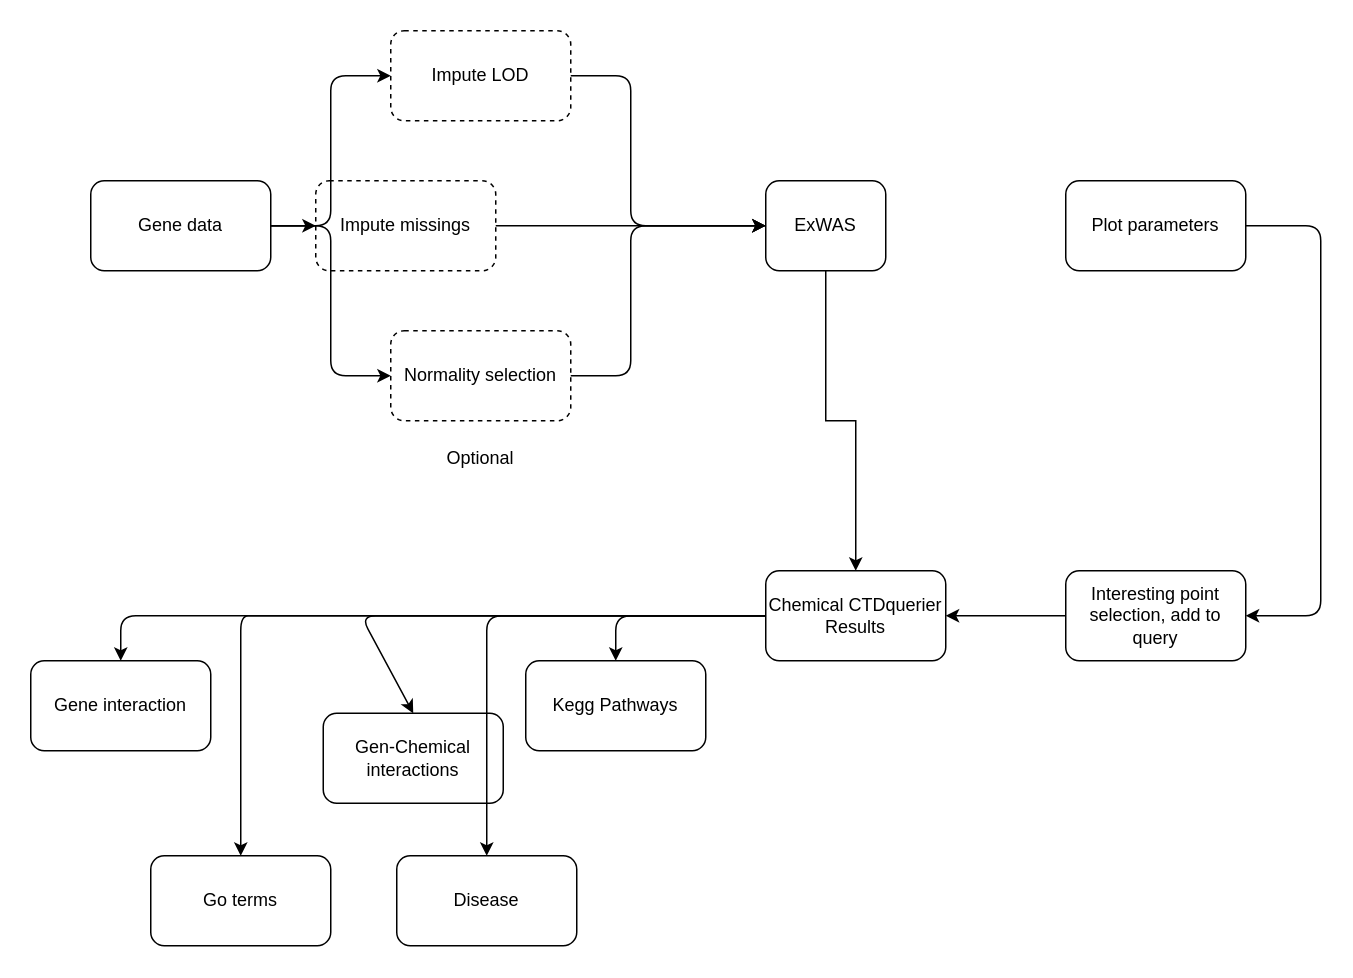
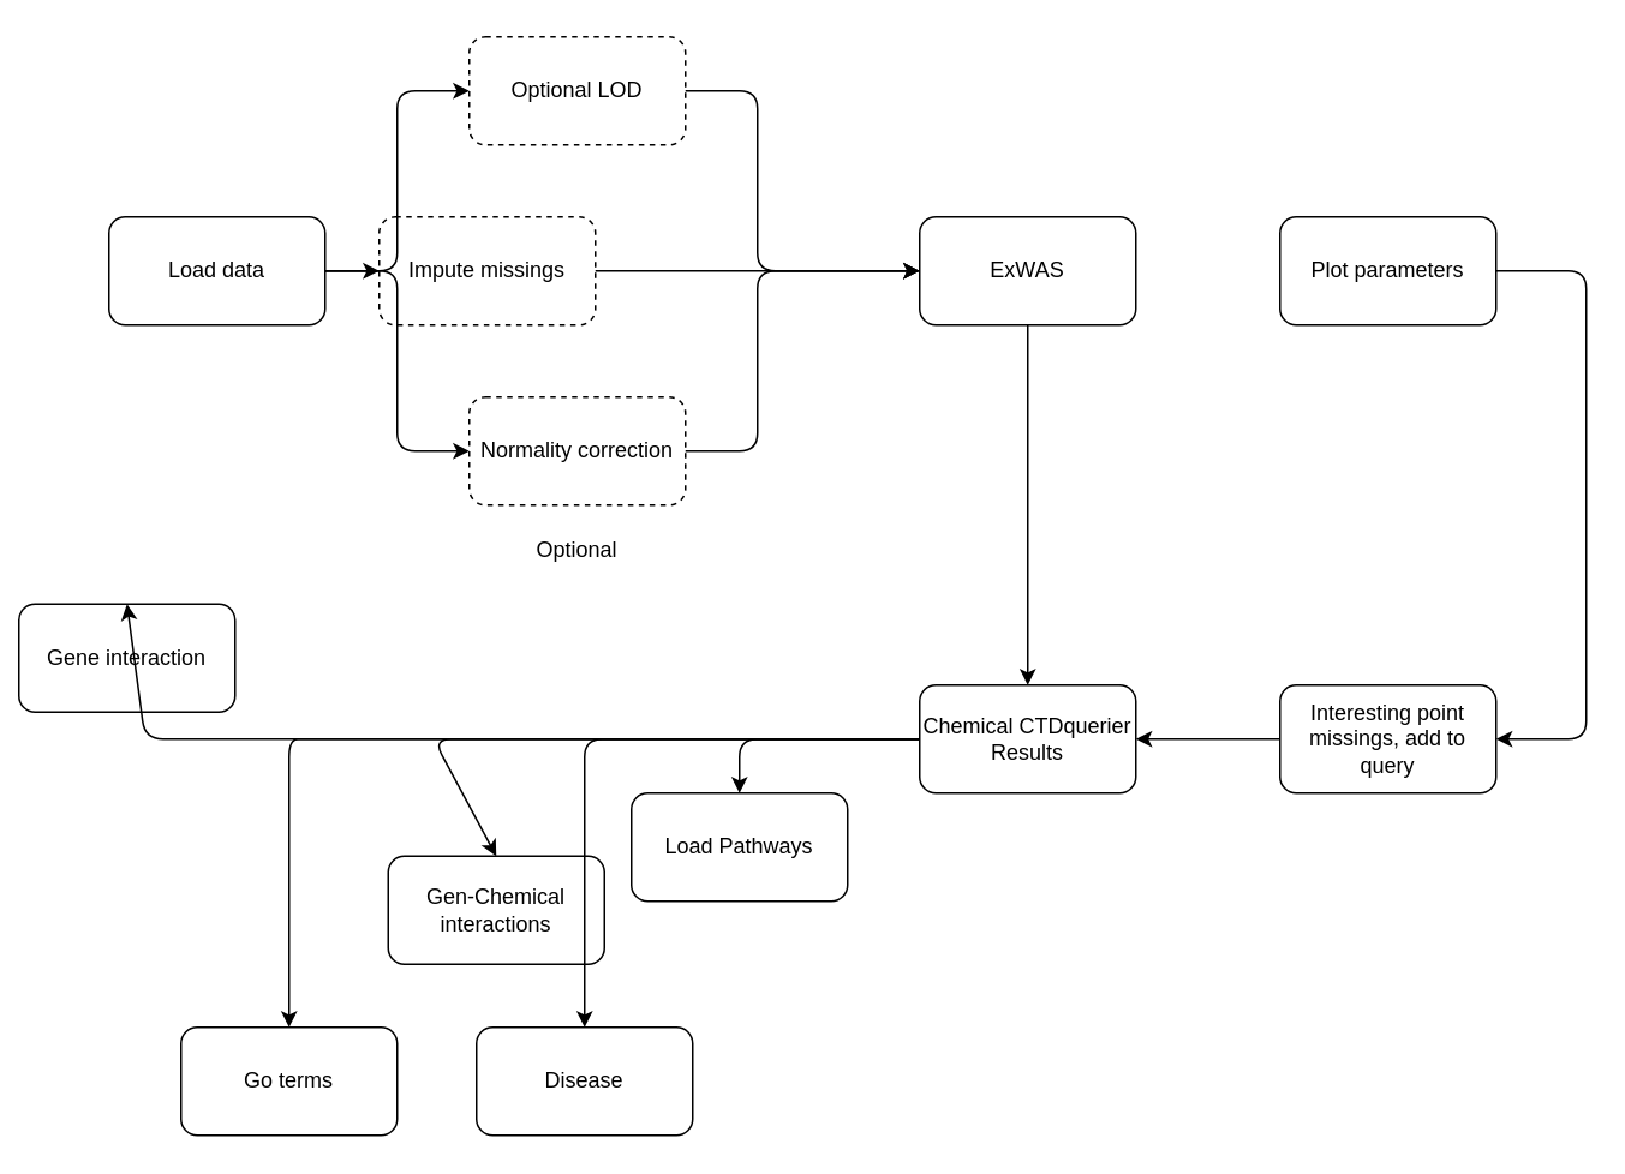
- <mxCell id="8" value="Impute LOD" style="rounded=1;whiteSpace=wrap;html=1;dashed=1;" parent="1" vertex="1"><mxGeometry x="260" y="20" width="120" height="60" as="geometry" /></mxCell>
+ <mxCell id="8" value="Optional LOD" style="rounded=1;whiteSpace=wrap;html=1;dashed=1;" parent="1" vertex="1"><mxGeometry x="260" y="20" width="120" height="60" as="geometry" /></mxCell>
- <mxCell id="2" value="Gene data" style="rounded=1;whiteSpace=wrap;html=1;" parent="1" vertex="1"><mxGeometry x="60" y="120" width="120" height="60" as="geometry" /></mxCell>
+ <mxCell id="2" value="Load data" style="rounded=1;whiteSpace=wrap;html=1;" parent="1" vertex="1"><mxGeometry x="60" y="120" width="120" height="60" as="geometry" /></mxCell>
- <mxCell id="4" value="ExWAS" style="rounded=1;whiteSpace=wrap;html=1;" parent="1" vertex="1"><mxGeometry x="510" y="120" width="80" height="60" as="geometry" /></mxCell>
+ <mxCell id="4" value="ExWAS" style="rounded=1;whiteSpace=wrap;html=1;" parent="1" vertex="1"><mxGeometry x="510" y="120" width="120" height="60" as="geometry" /></mxCell>
- <mxCell id="9" value="Normality selection" style="rounded=1;whiteSpace=wrap;html=1;dashed=1;" parent="1" vertex="1"><mxGeometry x="260" y="220" width="120" height="60" as="geometry" /></mxCell>
+ <mxCell id="9" value="Normality correction" style="rounded=1;whiteSpace=wrap;html=1;dashed=1;" parent="1" vertex="1"><mxGeometry x="260" y="220" width="120" height="60" as="geometry" /></mxCell>
- <mxCell id="18" value="Interesting point selection, add to query" style="rounded=1;whiteSpace=wrap;html=1;" parent="1" vertex="1"><mxGeometry x="710" y="380" width="120" height="60" as="geometry" /></mxCell>
+ <mxCell id="18" value="Interesting point missings, add to query" style="rounded=1;whiteSpace=wrap;html=1;" parent="1" vertex="1"><mxGeometry x="710" y="380" width="120" height="60" as="geometry" /></mxCell>
- <mxCell id="24" value="Gene interaction" style="rounded=1;whiteSpace=wrap;html=1;" parent="1" vertex="1"><mxGeometry x="20" y="440" width="120" height="60" as="geometry" /></mxCell>
+ <mxCell id="24" value="Gene interaction" style="rounded=1;whiteSpace=wrap;html=1;" parent="1" vertex="1"><mxGeometry x="10" y="335" width="120" height="60" as="geometry" /></mxCell>
- <mxCell id="20" value="Kegg Pathways" style="rounded=1;whiteSpace=wrap;html=1;" parent="1" vertex="1"><mxGeometry x="350" y="440" width="120" height="60" as="geometry" /></mxCell>
+ <mxCell id="20" value="Load Pathways" style="rounded=1;whiteSpace=wrap;html=1;" parent="1" vertex="1"><mxGeometry x="350" y="440" width="120" height="60" as="geometry" /></mxCell>
